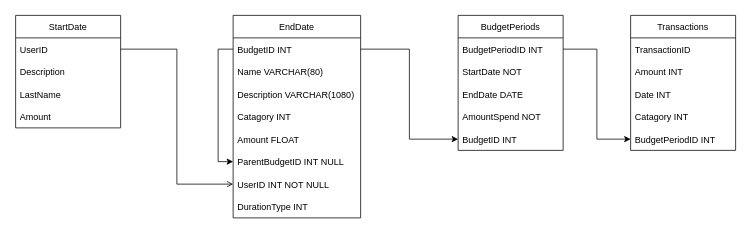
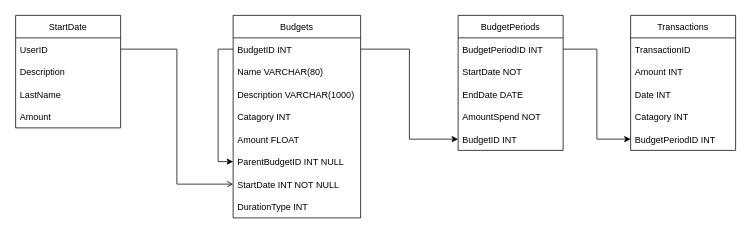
- <mxCell id="7" value="EndDate" style="swimlane;fontStyle=0;childLayout=stackLayout;horizontal=1;startSize=30;horizontalStack=0;resizeParent=1;resizeParentMax=0;resizeLast=0;collapsible=1;marginBottom=0;" parent="1" vertex="1"><mxGeometry x="310" y="20" width="170" height="270" as="geometry" /></mxCell>
+ <mxCell id="7" value="Budgets" style="swimlane;fontStyle=0;childLayout=stackLayout;horizontal=1;startSize=30;horizontalStack=0;resizeParent=1;resizeParentMax=0;resizeLast=0;collapsible=1;marginBottom=0;" parent="1" vertex="1"><mxGeometry x="310" y="20" width="170" height="270" as="geometry" /></mxCell>
- <mxCell id="11" value="Description VARCHAR(1080)" style="text;strokeColor=none;fillColor=none;align=left;verticalAlign=middle;spacingLeft=4;spacingRight=4;overflow=hidden;points=[[0,0.5],[1,0.5]];portConstraint=eastwest;rotatable=0;" parent="7" vertex="1"><mxGeometry y="90" width="170" height="30" as="geometry" /></mxCell>
+ <mxCell id="11" value="Description VARCHAR(1000)" style="text;strokeColor=none;fillColor=none;align=left;verticalAlign=middle;spacingLeft=4;spacingRight=4;overflow=hidden;points=[[0,0.5],[1,0.5]];portConstraint=eastwest;rotatable=0;" parent="7" vertex="1"><mxGeometry y="90" width="170" height="30" as="geometry" /></mxCell>
- <mxCell id="15" value="UserID INT NOT NULL" style="text;strokeColor=none;fillColor=none;align=left;verticalAlign=middle;spacingLeft=4;spacingRight=4;overflow=hidden;points=[[0,0.5],[1,0.5]];portConstraint=eastwest;rotatable=0;" parent="7" vertex="1"><mxGeometry y="210" width="170" height="30" as="geometry" /></mxCell>
+ <mxCell id="15" value="StartDate INT NOT NULL" style="text;strokeColor=none;fillColor=none;align=left;verticalAlign=middle;spacingLeft=4;spacingRight=4;overflow=hidden;points=[[0,0.5],[1,0.5]];portConstraint=eastwest;rotatable=0;" parent="7" vertex="1"><mxGeometry y="210" width="170" height="30" as="geometry" /></mxCell>
